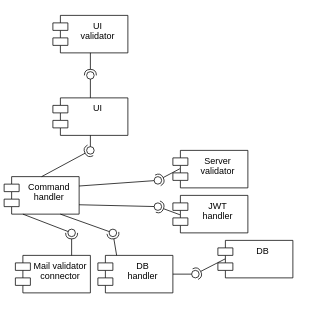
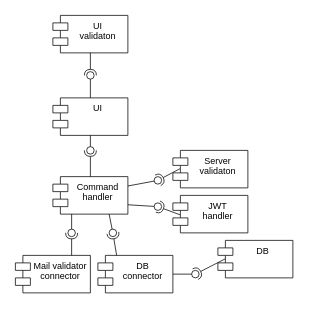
- <mxCell id="4" value="UI&lt;div&gt;validator&lt;/div&gt;" style="shape=module;align=left;spacingLeft=20;align=center;verticalAlign=top;whiteSpace=wrap;html=1;" vertex="1" parent="1"><mxGeometry x="70" y="20" width="100" height="50" as="geometry" /></mxCell>
+ <mxCell id="4" value="UI&lt;div&gt;validaton&lt;/div&gt;" style="shape=module;align=left;spacingLeft=20;align=center;verticalAlign=top;whiteSpace=wrap;html=1;" vertex="1" parent="1"><mxGeometry x="70" y="20" width="100" height="50" as="geometry" /></mxCell>
- <mxCell id="7" value="Server&lt;div&gt;validator&lt;/div&gt;" style="shape=module;align=left;spacingLeft=20;align=center;verticalAlign=top;whiteSpace=wrap;html=1;" vertex="1" parent="1"><mxGeometry x="230" y="200" width="100" height="50" as="geometry" /></mxCell>
+ <mxCell id="7" value="Server&lt;div&gt;validaton&lt;/div&gt;" style="shape=module;align=left;spacingLeft=20;align=center;verticalAlign=top;whiteSpace=wrap;html=1;" vertex="1" parent="1"><mxGeometry x="230" y="200" width="100" height="50" as="geometry" /></mxCell>
- <mxCell id="5" value="Command&lt;div&gt;handler&lt;/div&gt;" style="shape=module;align=left;spacingLeft=20;align=center;verticalAlign=top;whiteSpace=wrap;html=1;" vertex="1" parent="1"><mxGeometry x="5" y="235" width="100" height="50" as="geometry" /></mxCell>
+ <mxCell id="5" value="Command&lt;div&gt;handler&lt;/div&gt;" style="shape=module;align=left;spacingLeft=20;align=center;verticalAlign=top;whiteSpace=wrap;html=1;" vertex="1" parent="1"><mxGeometry x="70" y="235" width="100" height="50" as="geometry" /></mxCell>
- <mxCell id="10" value="DB&lt;div&gt;handler&lt;/div&gt;" style="shape=module;align=left;spacingLeft=20;align=center;verticalAlign=top;whiteSpace=wrap;html=1;" vertex="1" parent="1"><mxGeometry x="130" y="340" width="100" height="50" as="geometry" /></mxCell>
+ <mxCell id="10" value="DB&lt;div&gt;connector&lt;/div&gt;" style="shape=module;align=left;spacingLeft=20;align=center;verticalAlign=top;whiteSpace=wrap;html=1;" vertex="1" parent="1"><mxGeometry x="130" y="340" width="100" height="50" as="geometry" /></mxCell>
